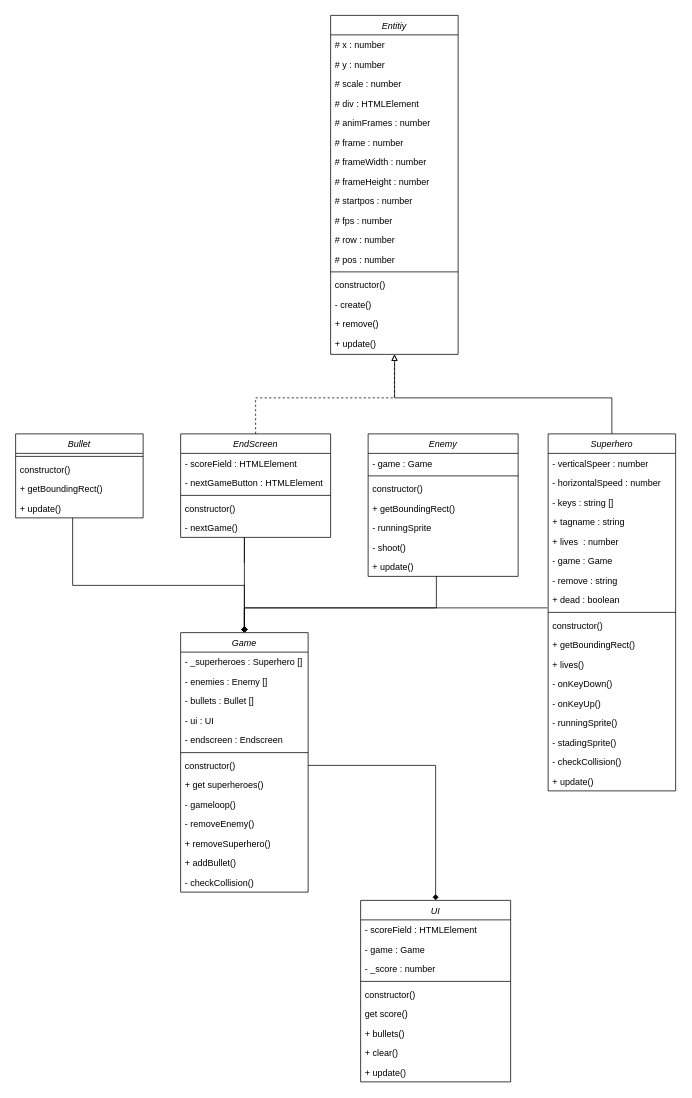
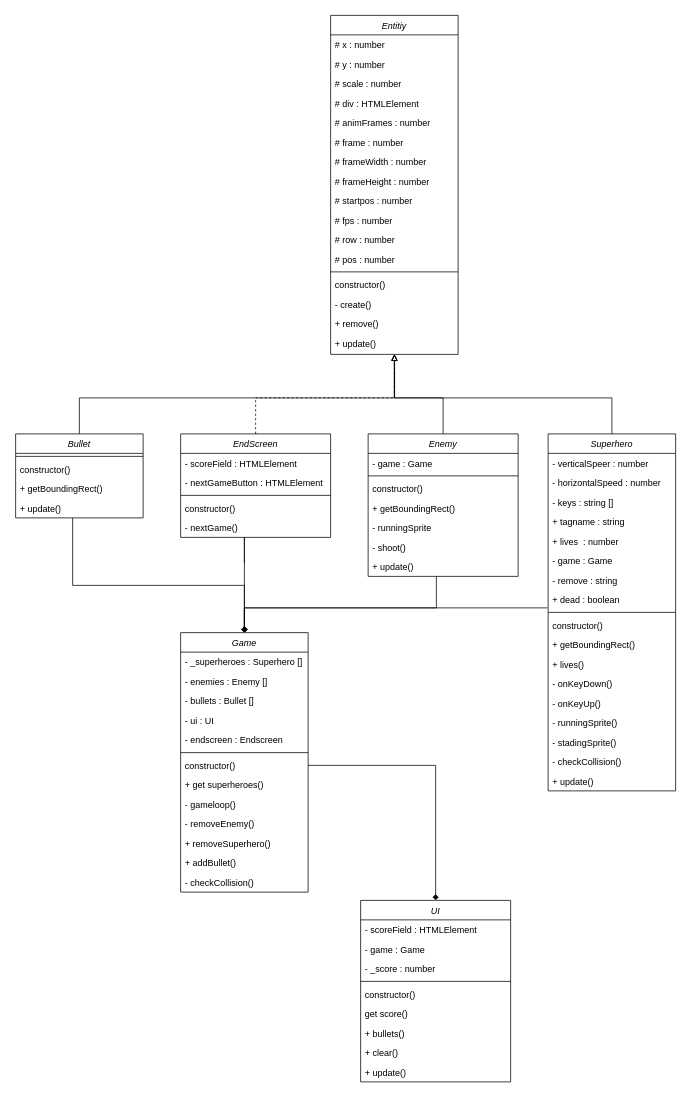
+ <mxCell id="55" style="edgeStyle=orthogonalEdgeStyle;rounded=0;orthogonalLoop=1;jettySize=auto;html=1;exitX=0.5;exitY=0;exitDx=0;exitDy=0;endArrow=block;endFill=0;entryX=0.5;entryY=1;entryDx=0;entryDy=0;" parent="1" source="56" target="37" edge="1"><mxGeometry relative="1" as="geometry"><mxPoint x="520" y="470" as="targetPoint" /><Array as="points"><mxPoint x="105" y="530" /><mxPoint x="525" y="530" /></Array></mxGeometry></mxCell>
+ <mxCell id="68" style="edgeStyle=orthogonalEdgeStyle;rounded=0;orthogonalLoop=1;jettySize=auto;html=1;exitX=0.5;exitY=0;exitDx=0;exitDy=0;entryX=0.5;entryY=1;entryDx=0;entryDy=0;endArrow=block;endFill=0;" parent="1" source="69" target="37" edge="1"><mxGeometry relative="1" as="geometry"><Array as="points"><mxPoint x="590" y="530" /><mxPoint x="525" y="530" /></Array></mxGeometry></mxCell>
